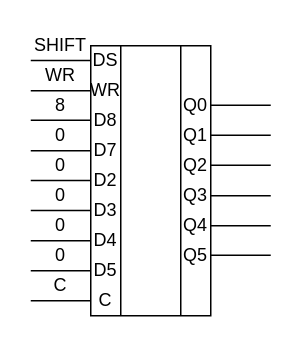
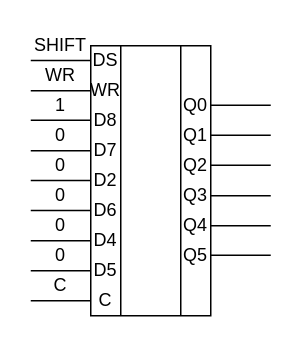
- <mxCell id="35" value="8" style="text;html=1;strokeColor=none;fillColor=none;align=center;verticalAlign=middle;whiteSpace=wrap;rounded=0;" vertex="1" parent="1"><mxGeometry x="20" y="60" width="40" height="20" as="geometry" /></mxCell>
+ <mxCell id="35" value="1" style="text;html=1;strokeColor=none;fillColor=none;align=center;verticalAlign=middle;whiteSpace=wrap;rounded=0;" vertex="1" parent="1"><mxGeometry x="20" y="60" width="40" height="20" as="geometry" /></mxCell>
- <mxCell id="16" value="D3" style="text;html=1;strokeColor=none;fillColor=none;align=center;verticalAlign=middle;whiteSpace=wrap;rounded=0;" vertex="1" parent="1"><mxGeometry x="60" y="130" width="20" height="20" as="geometry" /></mxCell>
+ <mxCell id="16" value="D6" style="text;html=1;strokeColor=none;fillColor=none;align=center;verticalAlign=middle;whiteSpace=wrap;rounded=0;" vertex="1" parent="1"><mxGeometry x="60" y="130" width="20" height="20" as="geometry" /></mxCell>
